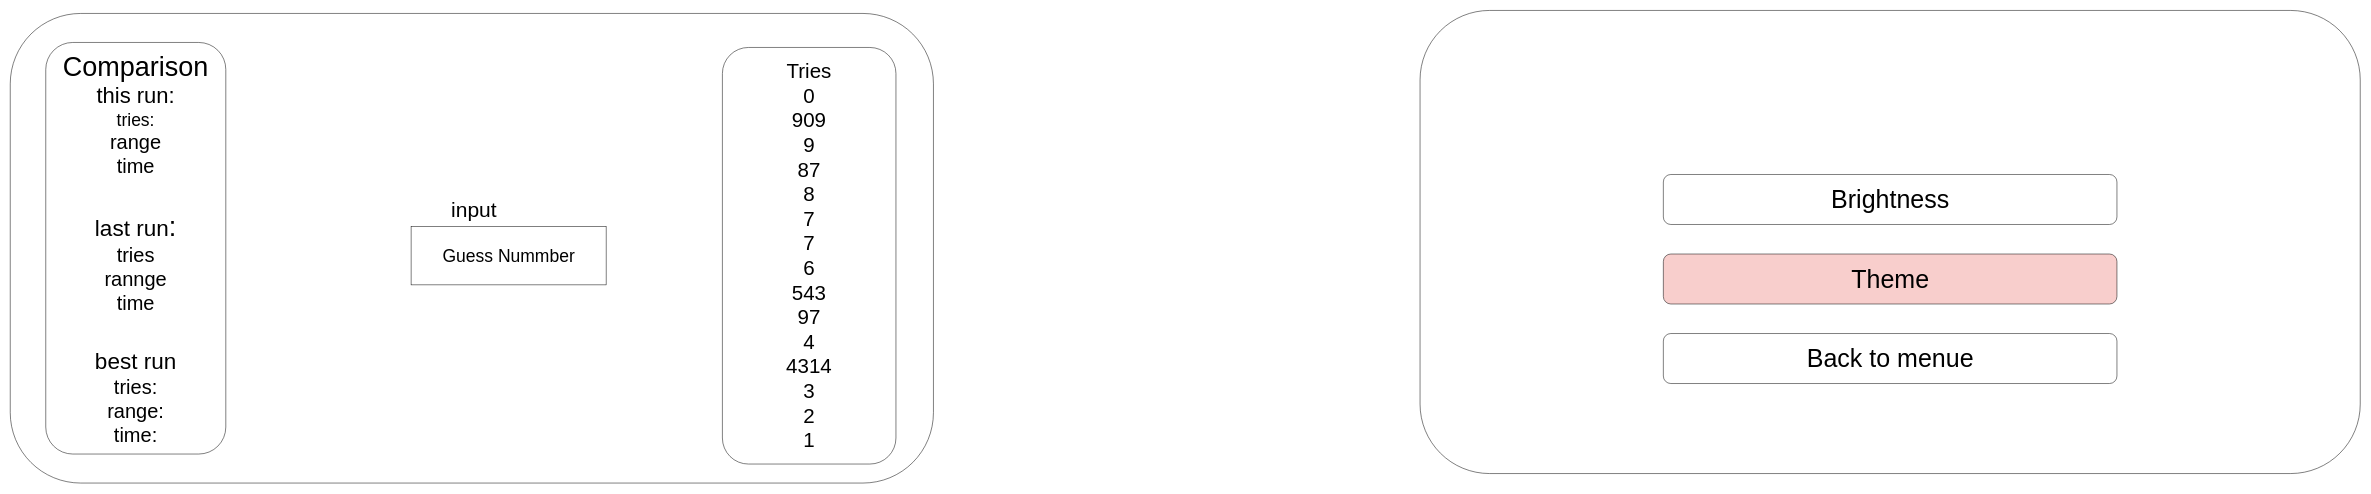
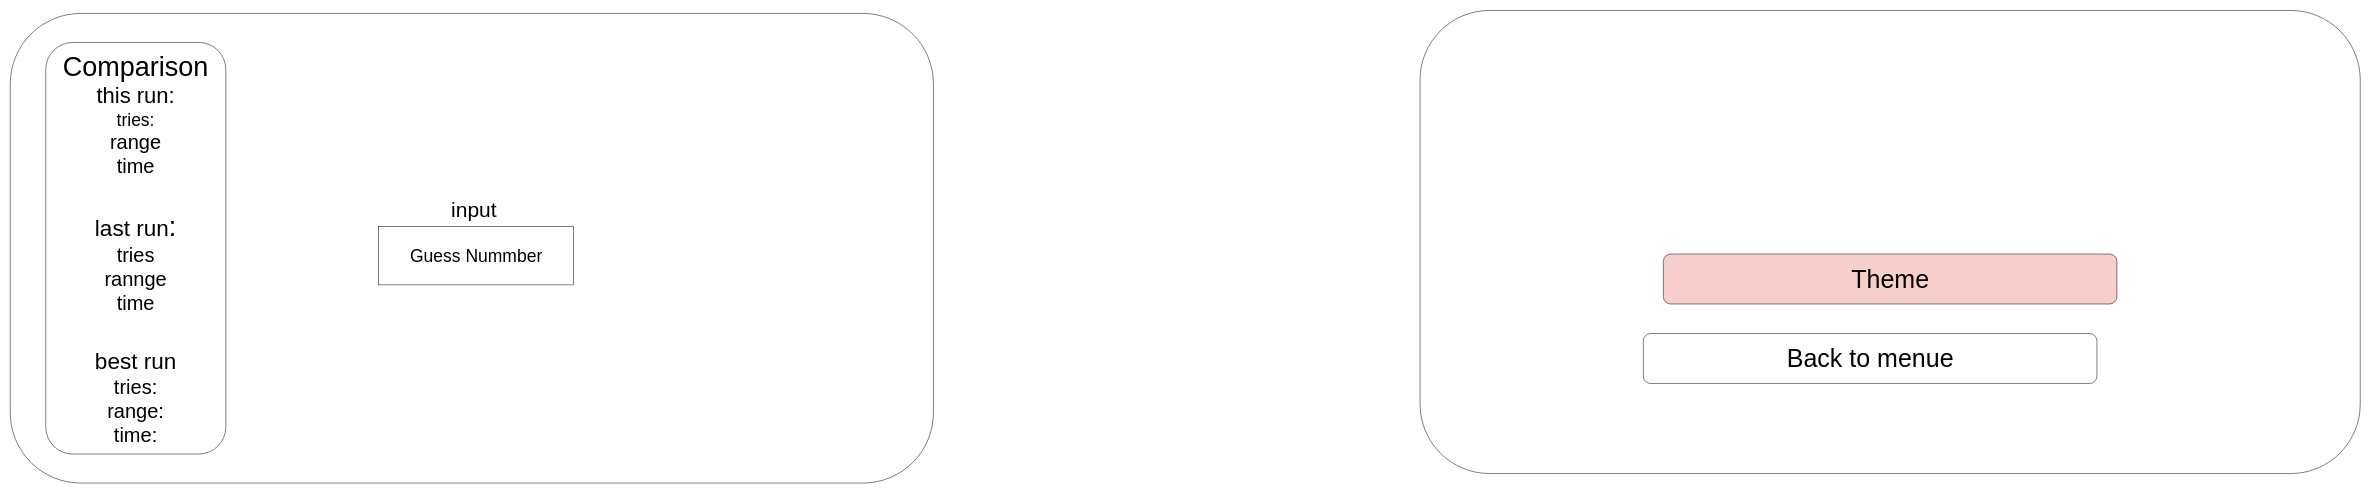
- <mxCell id="10" value="&lt;font style=&quot;font-size: 50px;&quot;&gt;Brightness&lt;/font&gt;" style="rounded=1;whiteSpace=wrap;html=1;" vertex="1" parent="1"><mxGeometry x="3325.5" y="348" width="907" height="100" as="geometry" /></mxCell>
- <mxCell id="5" value="&lt;font style=&quot;font-size: 35px;&quot;&gt;Guess Nummber&lt;/font&gt;" style="rounded=0;whiteSpace=wrap;html=1;" vertex="1" parent="1"><mxGeometry x="821.5" y="452.25" width="390" height="116.5" as="geometry" /></mxCell>
+ <mxCell id="5" value="&lt;font style=&quot;font-size: 35px;&quot;&gt;Guess Nummber&lt;/font&gt;" style="rounded=0;whiteSpace=wrap;html=1;" vertex="1" parent="1"><mxGeometry x="756.5" y="452.25" width="390" height="116.5" as="geometry" /></mxCell>
- <mxCell id="3" value="&lt;font style=&quot;font-size: 41px;&quot;&gt;Tries&lt;/font&gt;&lt;div&gt;&lt;font style=&quot;font-size: 41px;&quot;&gt;0&lt;/font&gt;&lt;/div&gt;&lt;div&gt;&lt;font style=&quot;font-size: 41px;&quot;&gt;909&lt;/font&gt;&lt;/div&gt;&lt;div&gt;&lt;font style=&quot;font-size: 41px;&quot;&gt;9&lt;/font&gt;&lt;/div&gt;&lt;div&gt;&lt;font style=&quot;font-size: 41px;&quot;&gt;87&lt;/font&gt;&lt;/div&gt;&lt;div&gt;&lt;font style=&quot;font-size: 41px;&quot;&gt;8&lt;/font&gt;&lt;/div&gt;&lt;div&gt;&lt;font style=&quot;font-size: 41px;&quot;&gt;7&lt;/font&gt;&lt;/div&gt;&lt;div&gt;&lt;font style=&quot;font-size: 41px;&quot;&gt;7&lt;/font&gt;&lt;/div&gt;&lt;div&gt;&lt;font style=&quot;font-size: 41px;&quot;&gt;6&lt;/font&gt;&lt;/div&gt;&lt;div&gt;&lt;font style=&quot;font-size: 41px;&quot;&gt;543&lt;/font&gt;&lt;/div&gt;&lt;div&gt;&lt;font style=&quot;font-size: 41px;&quot;&gt;97&lt;/font&gt;&lt;/div&gt;&lt;div&gt;&lt;font style=&quot;font-size: 41px;&quot;&gt;4&lt;/font&gt;&lt;/div&gt;&lt;div&gt;&lt;font style=&quot;font-size: 41px;&quot;&gt;4314&lt;/font&gt;&lt;/div&gt;&lt;div&gt;&lt;font style=&quot;font-size: 41px;&quot;&gt;3&lt;/font&gt;&lt;/div&gt;&lt;div&gt;&lt;font style=&quot;font-size: 41px;&quot;&gt;2&lt;/font&gt;&lt;/div&gt;&lt;div&gt;&lt;font style=&quot;font-size: 41px;&quot;&gt;1&lt;/font&gt;&lt;/div&gt;" style="rounded=1;whiteSpace=wrap;html=1;" vertex="1" parent="1"><mxGeometry x="1444" y="94" width="347" height="833" as="geometry" /></mxCell>
- <mxCell id="8" value="&lt;font style=&quot;font-size: 50px;&quot;&gt;Back to menue&lt;/font&gt;" style="rounded=1;whiteSpace=wrap;html=1;" vertex="1" parent="1"><mxGeometry x="3325.5" y="666" width="907" height="100" as="geometry" /></mxCell>
+ <mxCell id="8" value="&lt;font style=&quot;font-size: 50px;&quot;&gt;Back to menue&lt;/font&gt;" style="rounded=1;whiteSpace=wrap;html=1;" vertex="1" parent="1"><mxGeometry x="3285.5" y="666" width="907" height="100" as="geometry" /></mxCell>
